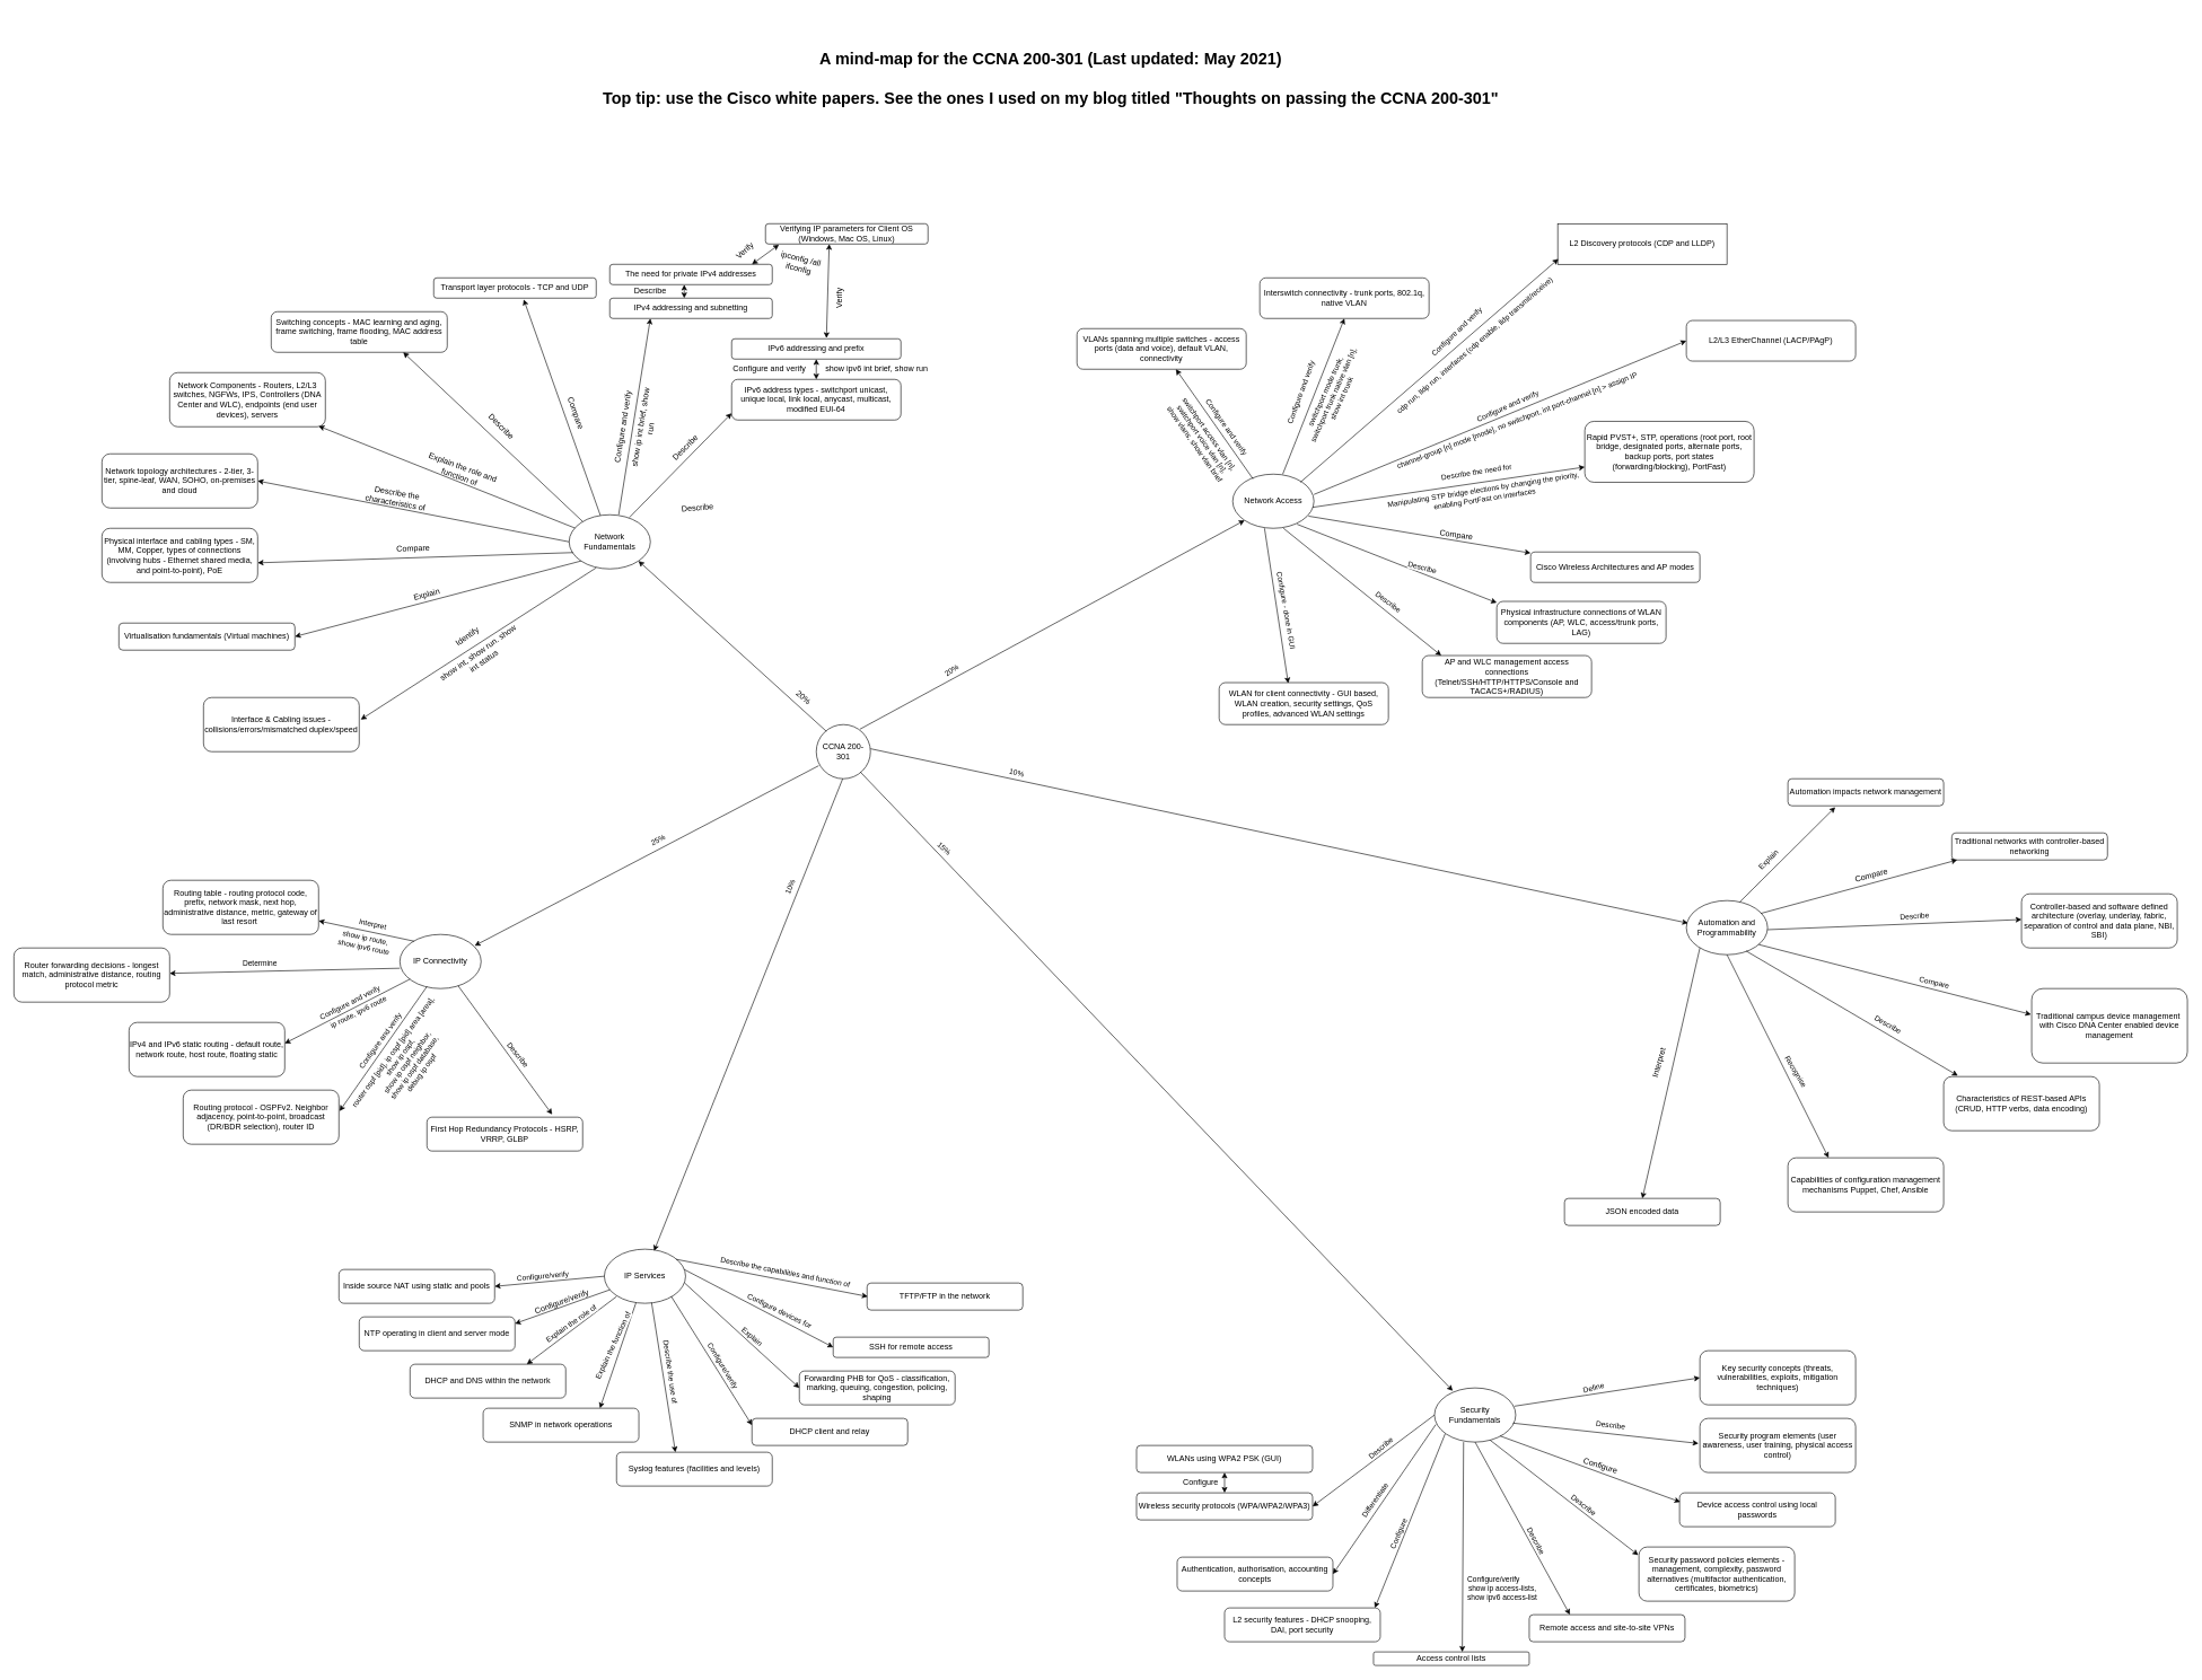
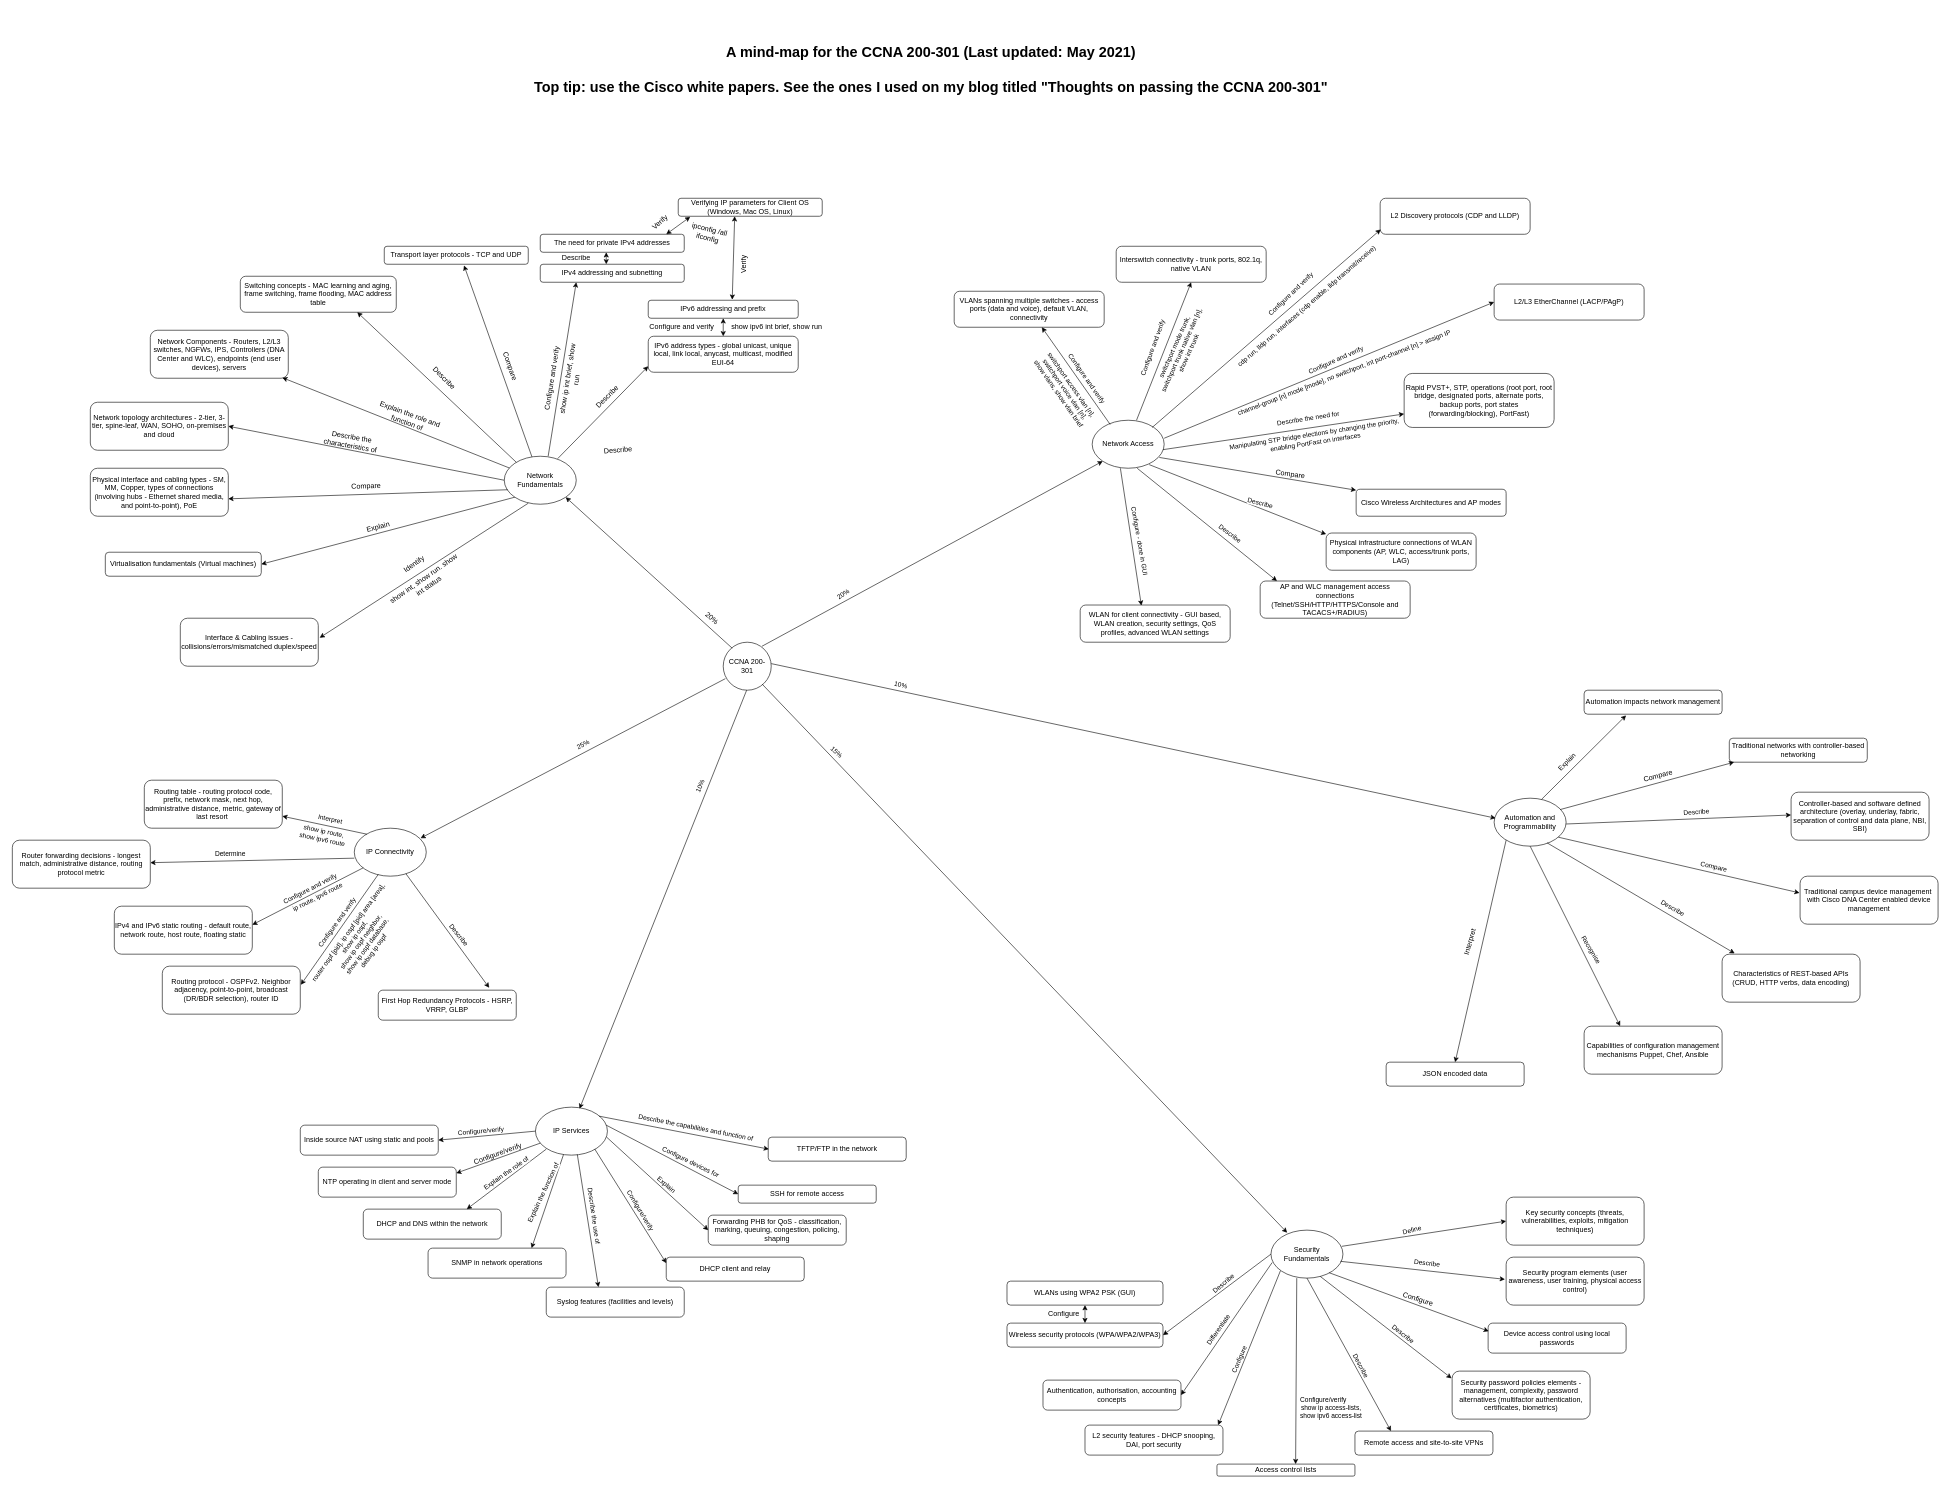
- <mxCell id="65" value="L2 Discovery protocols (CDP and LLDP)" style="whiteSpace=wrap;html=1;rounded=0;" vertex="1" parent="1"><mxGeometry x="2300" y="330" width="250" height="60" as="geometry" /></mxCell>
+ <mxCell id="65" value="L2 Discovery protocols (CDP and LLDP)" style="rounded=1;whiteSpace=wrap;html=1;" vertex="1" parent="1"><mxGeometry x="2300" y="330" width="250" height="60" as="geometry" /></mxCell>
- <mxCell id="20" value="IPv6 address types - switchport unicast, unique local, link local, anycast, multicast, modified EUI-64" style="rounded=1;whiteSpace=wrap;html=1;" vertex="1" parent="1"><mxGeometry x="1080" y="560" width="250" height="60" as="geometry" /></mxCell>
+ <mxCell id="20" value="IPv6 address types - global unicast, unique local, link local, anycast, multicast, modified EUI-64" style="rounded=1;whiteSpace=wrap;html=1;" vertex="1" parent="1"><mxGeometry x="1080" y="560" width="250" height="60" as="geometry" /></mxCell>
- <mxCell id="174" value="Traditional campus device management&amp;nbsp; with Cisco DNA Center enabled device management " style="rounded=1;whiteSpace=wrap;html=1;" vertex="1" parent="1"><mxGeometry x="3000" y="1460" width="230" height="110" as="geometry" /></mxCell>
+ <mxCell id="174" value="Traditional campus device management&amp;nbsp; with Cisco DNA Center enabled device management " style="rounded=1;whiteSpace=wrap;html=1;" vertex="1" parent="1"><mxGeometry x="3000" y="1460" width="230" height="80" as="geometry" /></mxCell>
